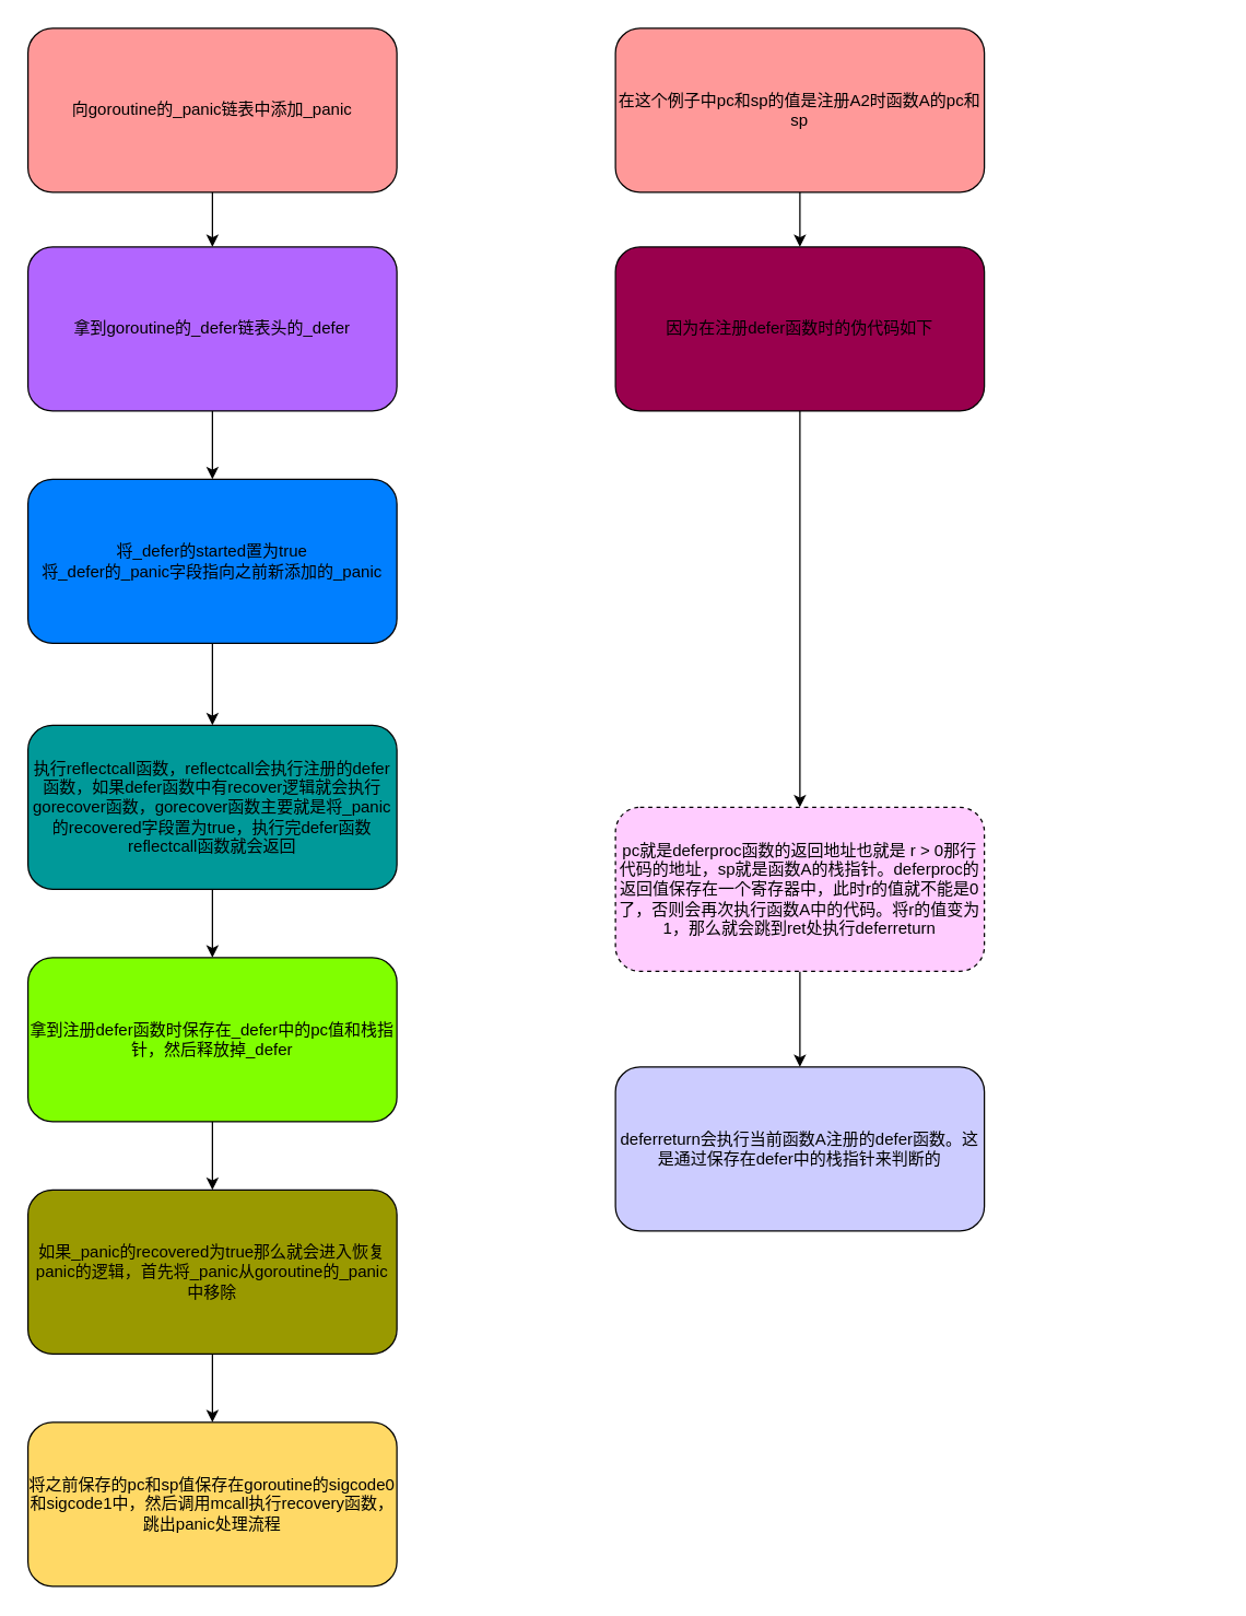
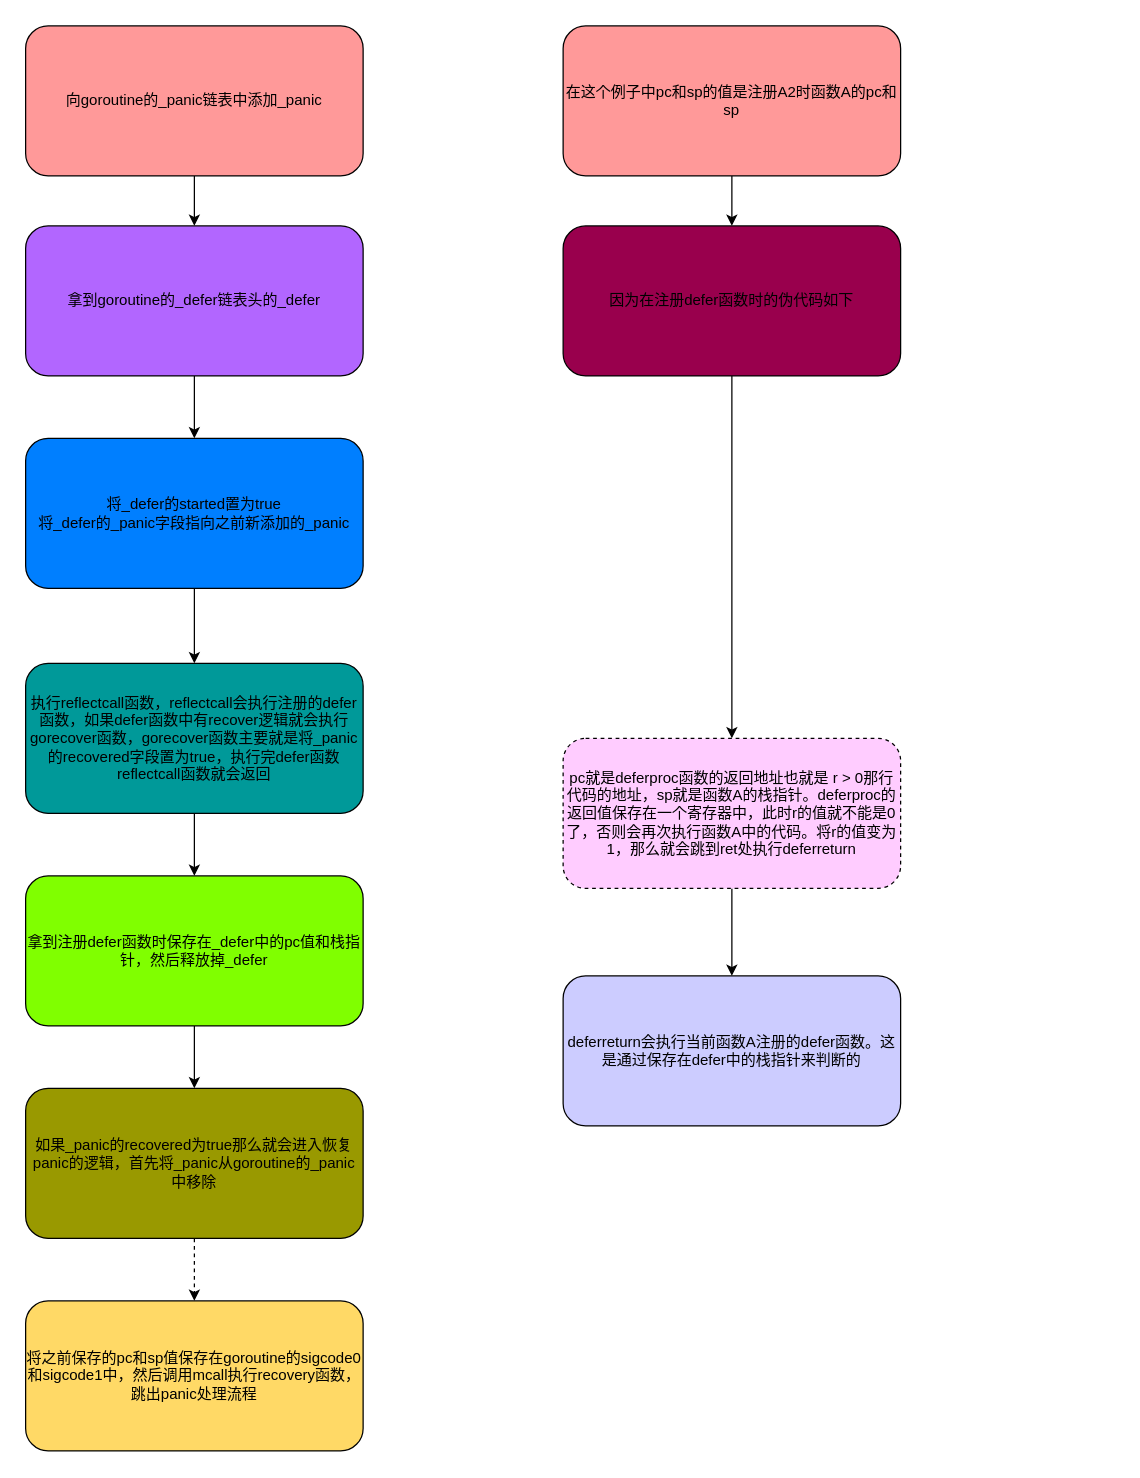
- <mxCell id="12" style="edgeStyle=orthogonalEdgeStyle;rounded=0;orthogonalLoop=1;jettySize=auto;html=1;exitX=0.5;exitY=1;exitDx=0;exitDy=0;entryX=0.5;entryY=0;entryDx=0;entryDy=0;" edge="1" parent="1" source="13" target="14"><mxGeometry relative="1" as="geometry" /></mxCell>
+ <mxCell id="12" style="edgeStyle=orthogonalEdgeStyle;rounded=0;orthogonalLoop=1;jettySize=auto;html=1;exitX=0.5;exitY=1;exitDx=0;exitDy=0;entryX=0.5;entryY=0;entryDx=0;entryDy=0;dashed=1;" edge="1" parent="1" source="13" target="14"><mxGeometry relative="1" as="geometry" /></mxCell>
